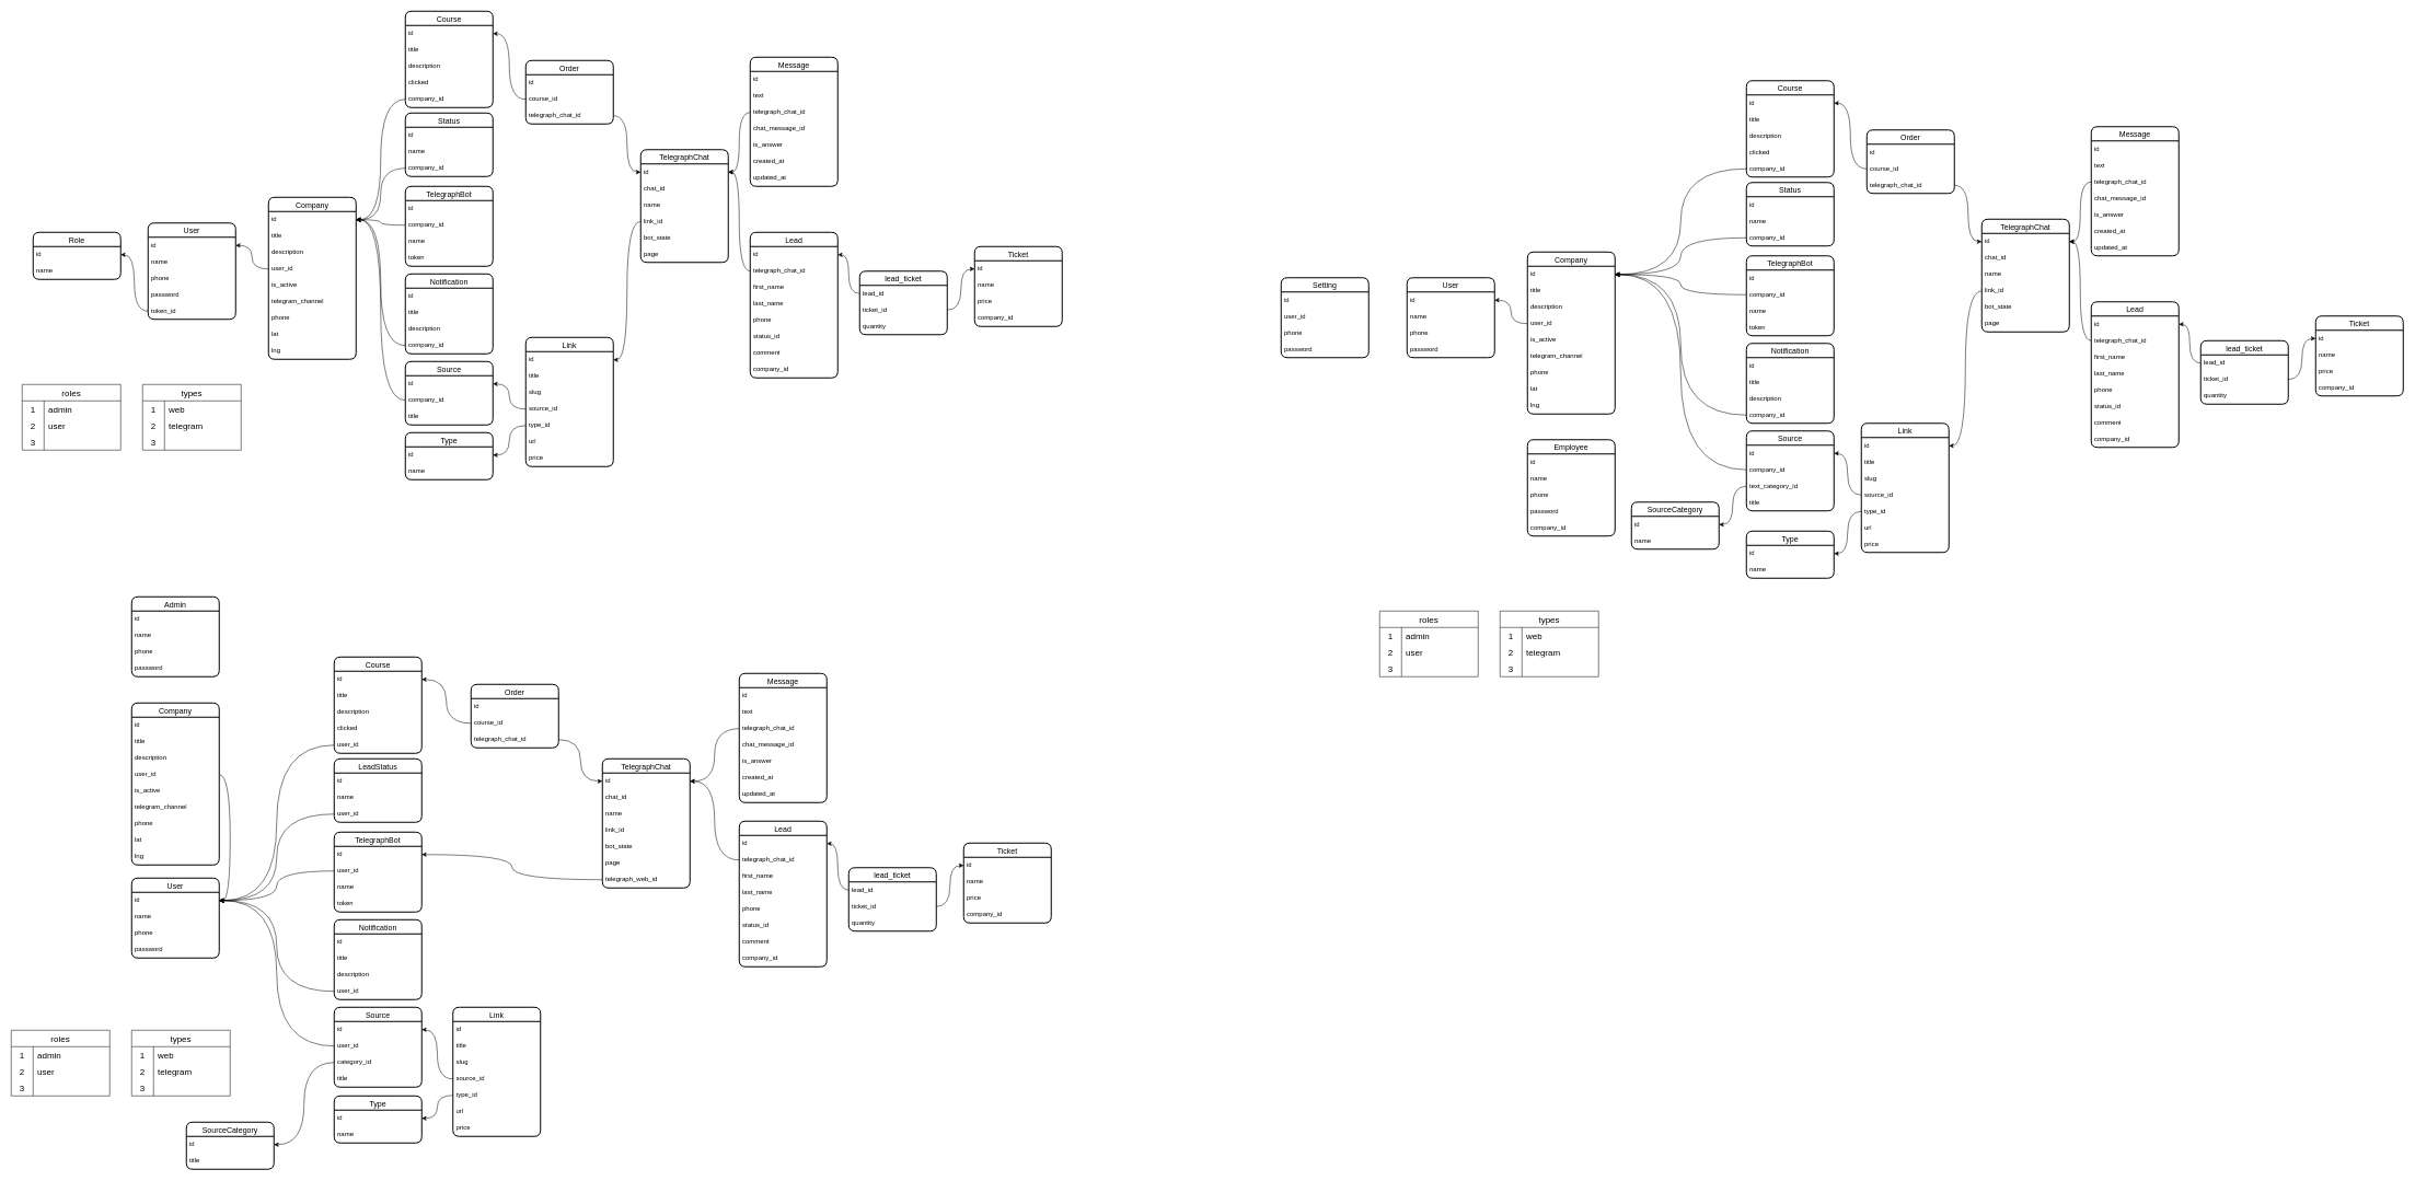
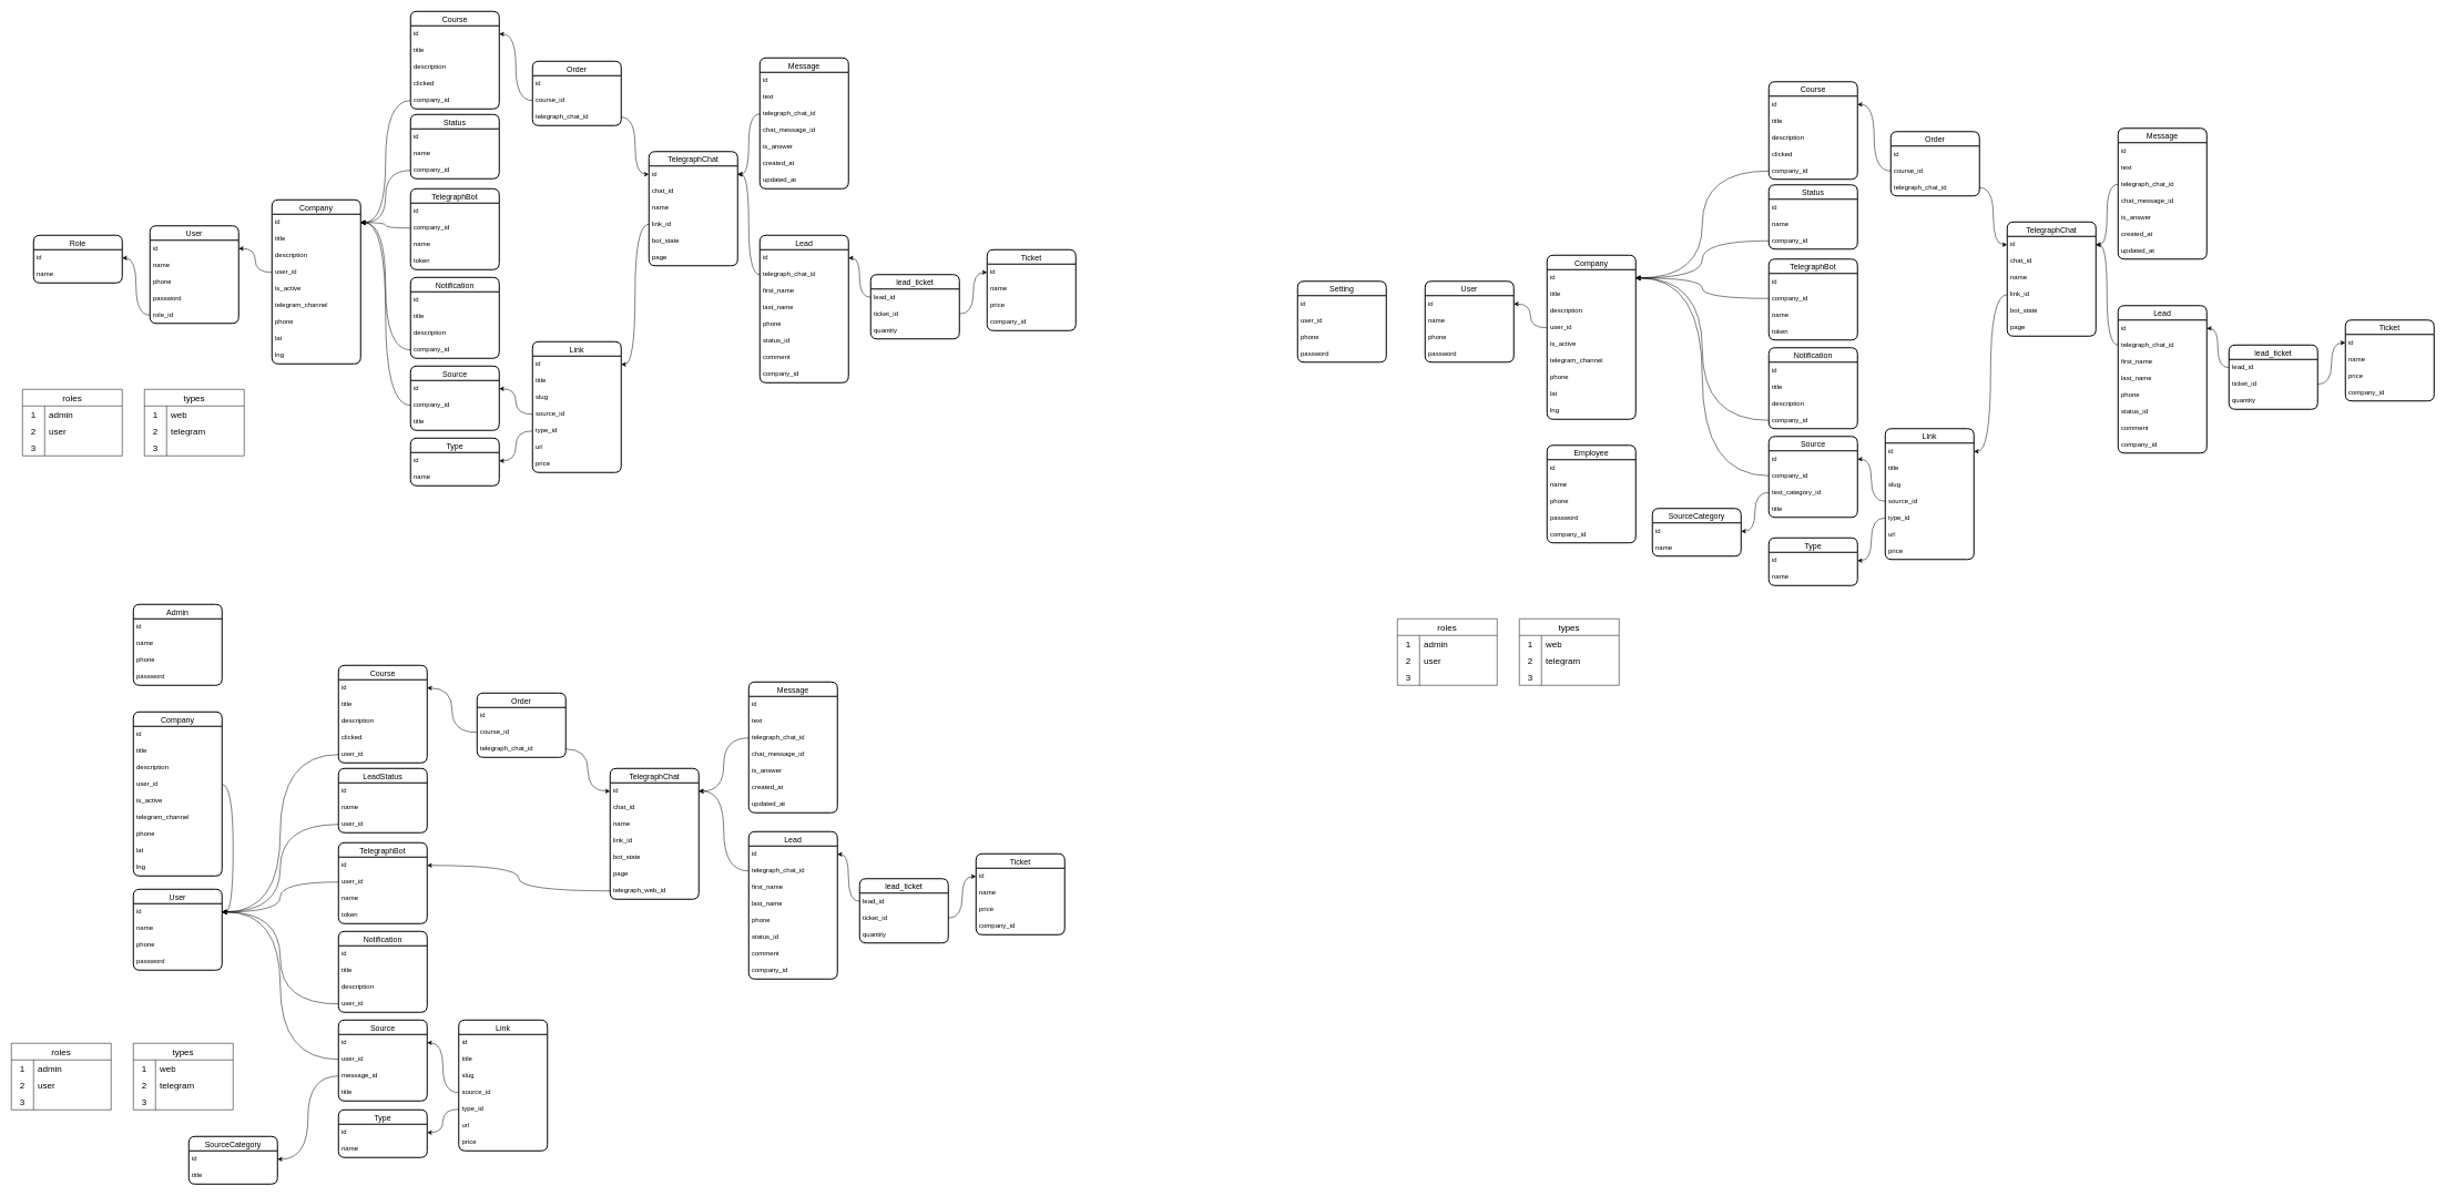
- <mxCell id="7" value="token_id" style="text;strokeColor=none;fillColor=none;spacingLeft=4;spacingRight=4;overflow=hidden;rotatable=0;points=[[0,0.5],[1,0.5]];portConstraint=eastwest;fontSize=12;whiteSpace=wrap;html=1;" parent="2" vertex="1"><mxGeometry y="146" width="160" height="30" as="geometry" /></mxCell>
+ <mxCell id="7" value="role_id" style="text;strokeColor=none;fillColor=none;spacingLeft=4;spacingRight=4;overflow=hidden;rotatable=0;points=[[0,0.5],[1,0.5]];portConstraint=eastwest;fontSize=12;whiteSpace=wrap;html=1;" parent="2" vertex="1"><mxGeometry y="146" width="160" height="30" as="geometry" /></mxCell>
- <mxCell id="167" value="category_id" style="text;strokeColor=none;fillColor=none;spacingLeft=4;spacingRight=4;overflow=hidden;rotatable=0;points=[[0,0.5],[1,0.5]];portConstraint=eastwest;fontSize=12;whiteSpace=wrap;html=1;" parent="164" vertex="1"><mxGeometry y="86" width="160" height="30" as="geometry" /></mxCell>
+ <mxCell id="167" value="message_id" style="text;strokeColor=none;fillColor=none;spacingLeft=4;spacingRight=4;overflow=hidden;rotatable=0;points=[[0,0.5],[1,0.5]];portConstraint=eastwest;fontSize=12;whiteSpace=wrap;html=1;" parent="164" vertex="1"><mxGeometry y="86" width="160" height="30" as="geometry" /></mxCell>
